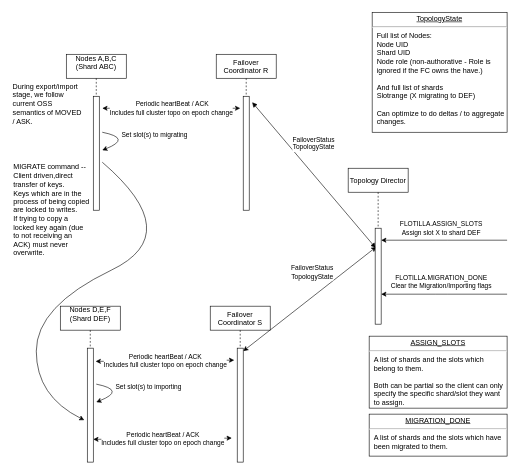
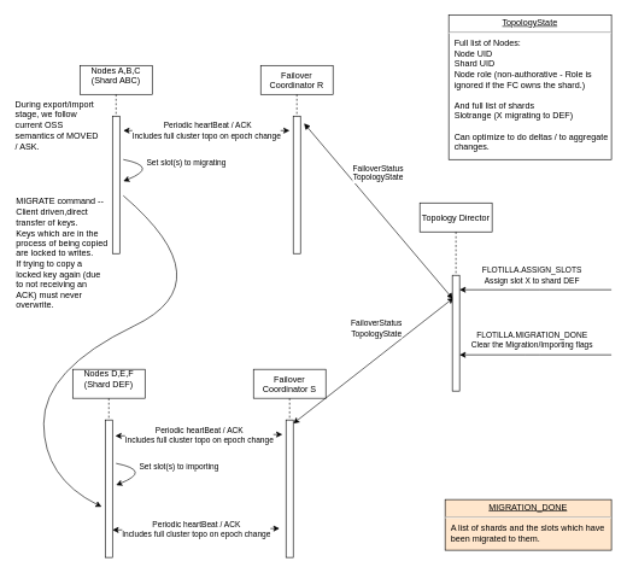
- <mxCell id="19" value="&lt;p style=&quot;margin: 0px ; margin-top: 4px ; text-align: center ; text-decoration: underline&quot;&gt;TopologyState&lt;/p&gt;&lt;hr&gt;&lt;p style=&quot;margin: 0px ; margin-left: 8px&quot;&gt;Full list of Nodes:&amp;nbsp;&lt;/p&gt;&lt;p style=&quot;margin: 0px ; margin-left: 8px&quot;&gt;Node UID&lt;/p&gt;&lt;p style=&quot;margin: 0px ; margin-left: 8px&quot;&gt;Shard UID&lt;br&gt;&lt;/p&gt;&lt;p style=&quot;margin: 0px ; margin-left: 8px&quot;&gt;Node role (non-authorative -&amp;nbsp;&lt;span&gt;Role is ignored if the FC owns the have.&lt;/span&gt;&lt;span&gt;)&lt;/span&gt;&lt;/p&gt;&lt;p style=&quot;margin: 0px ; margin-left: 8px&quot;&gt;&lt;br&gt;&lt;/p&gt;&lt;p style=&quot;margin: 0px ; margin-left: 8px&quot;&gt;&lt;span&gt;And full list of shards&lt;/span&gt;&lt;/p&gt;&lt;p style=&quot;margin: 0px ; margin-left: 8px&quot;&gt;&lt;span&gt;Slotrange (X migrating to DEF)&lt;/span&gt;&lt;br&gt;&lt;/p&gt;&lt;p style=&quot;margin: 0px ; margin-left: 8px&quot;&gt;&lt;br&gt;&lt;/p&gt;&lt;p style=&quot;margin: 0px ; margin-left: 8px&quot;&gt;Can optimize to do deltas / to aggregate changes.&lt;br&gt;&lt;/p&gt;" style="verticalAlign=top;align=left;overflow=fill;fontSize=12;fontFamily=Helvetica;html=1;whiteSpace=wrap;" parent="1" vertex="1"><mxGeometry x="620" y="20" width="225" height="200" as="geometry" /></mxCell>
+ <mxCell id="19" value="&lt;p style=&quot;margin: 0px ; margin-top: 4px ; text-align: center ; text-decoration: underline&quot;&gt;TopologyState&lt;/p&gt;&lt;hr&gt;&lt;p style=&quot;margin: 0px ; margin-left: 8px&quot;&gt;Full list of Nodes:&amp;nbsp;&lt;/p&gt;&lt;p style=&quot;margin: 0px ; margin-left: 8px&quot;&gt;Node UID&lt;/p&gt;&lt;p style=&quot;margin: 0px ; margin-left: 8px&quot;&gt;Shard UID&lt;br&gt;&lt;/p&gt;&lt;p style=&quot;margin: 0px ; margin-left: 8px&quot;&gt;Node role (non-authorative -&amp;nbsp;&lt;span&gt;Role is ignored if the FC owns the shard.&lt;/span&gt;&lt;span&gt;)&lt;/span&gt;&lt;/p&gt;&lt;p style=&quot;margin: 0px ; margin-left: 8px&quot;&gt;&lt;br&gt;&lt;/p&gt;&lt;p style=&quot;margin: 0px ; margin-left: 8px&quot;&gt;&lt;span&gt;And full list of shards&lt;/span&gt;&lt;/p&gt;&lt;p style=&quot;margin: 0px ; margin-left: 8px&quot;&gt;&lt;span&gt;Slotrange (X migrating to DEF)&lt;/span&gt;&lt;br&gt;&lt;/p&gt;&lt;p style=&quot;margin: 0px ; margin-left: 8px&quot;&gt;&lt;br&gt;&lt;/p&gt;&lt;p style=&quot;margin: 0px ; margin-left: 8px&quot;&gt;Can optimize to do deltas / to aggregate changes.&lt;br&gt;&lt;/p&gt;" style="verticalAlign=top;align=left;overflow=fill;fontSize=12;fontFamily=Helvetica;html=1;whiteSpace=wrap;" parent="1" vertex="1"><mxGeometry x="620" y="20" width="225" height="200" as="geometry" /></mxCell>
- <mxCell id="27" value="&lt;p style=&quot;margin: 0px ; margin-top: 4px ; text-align: center ; text-decoration: underline&quot;&gt;ASSIGN_SLOTS&lt;/p&gt;&lt;hr&gt;&lt;p style=&quot;margin: 0px ; margin-left: 8px&quot;&gt;A list of shards and the slots which belong to them.&lt;/p&gt;&lt;p style=&quot;margin: 0px ; margin-left: 8px&quot;&gt;&lt;br&gt;&lt;/p&gt;&lt;p style=&quot;margin: 0px ; margin-left: 8px&quot;&gt;Both can be partial so the client can only specify the specific shard/slot they want to assign.&lt;/p&gt;" style="verticalAlign=top;align=left;overflow=fill;fontSize=12;fontFamily=Helvetica;html=1;whiteSpace=wrap;" parent="1" vertex="1"><mxGeometry x="615" y="560" width="230" height="120" as="geometry" /></mxCell>
- <mxCell id="29" value="&lt;p style=&quot;margin: 0px ; margin-top: 4px ; text-align: center ; text-decoration: underline&quot;&gt;MIGRATION_DONE&lt;/p&gt;&lt;hr&gt;&lt;p style=&quot;margin: 0px ; margin-left: 8px&quot;&gt;A list of shards and the slots which have been migrated to them.&lt;/p&gt;&lt;p style=&quot;margin: 0px ; margin-left: 8px&quot;&gt;&lt;br&gt;&lt;/p&gt;" style="verticalAlign=top;align=left;overflow=fill;fontSize=12;fontFamily=Helvetica;html=1;whiteSpace=wrap;" parent="1" vertex="1"><mxGeometry x="615" y="690" width="230" height="70" as="geometry" /></mxCell>
+ <mxCell id="29" value="&lt;p style=&quot;margin: 0px ; margin-top: 4px ; text-align: center ; text-decoration: underline&quot;&gt;MIGRATION_DONE&lt;/p&gt;&lt;hr&gt;&lt;p style=&quot;margin: 0px ; margin-left: 8px&quot;&gt;A list of shards and the slots which have been migrated to them.&lt;/p&gt;&lt;p style=&quot;margin: 0px ; margin-left: 8px&quot;&gt;&lt;br&gt;&lt;/p&gt;" style="verticalAlign=top;align=left;overflow=fill;fontSize=12;fontFamily=Helvetica;html=1;whiteSpace=wrap;fillColor=#ffe6cc;" parent="1" vertex="1"><mxGeometry x="615" y="690" width="230" height="70" as="geometry" /></mxCell>
